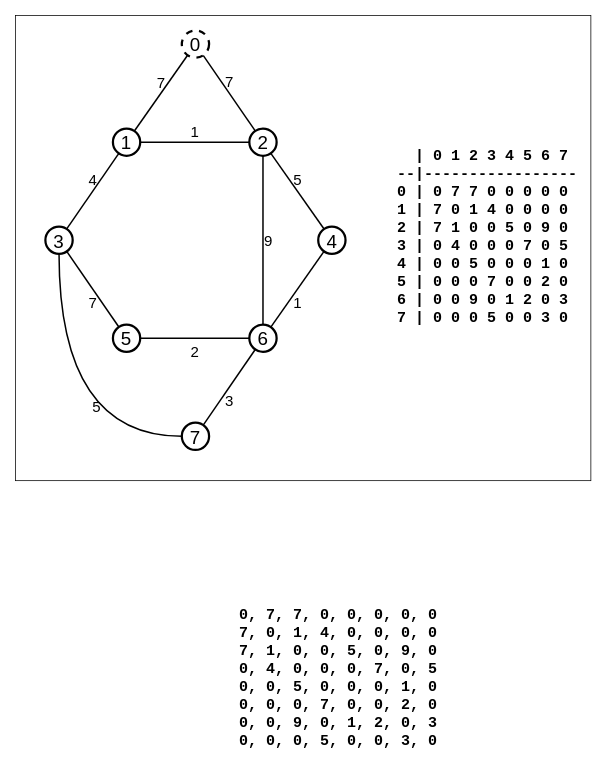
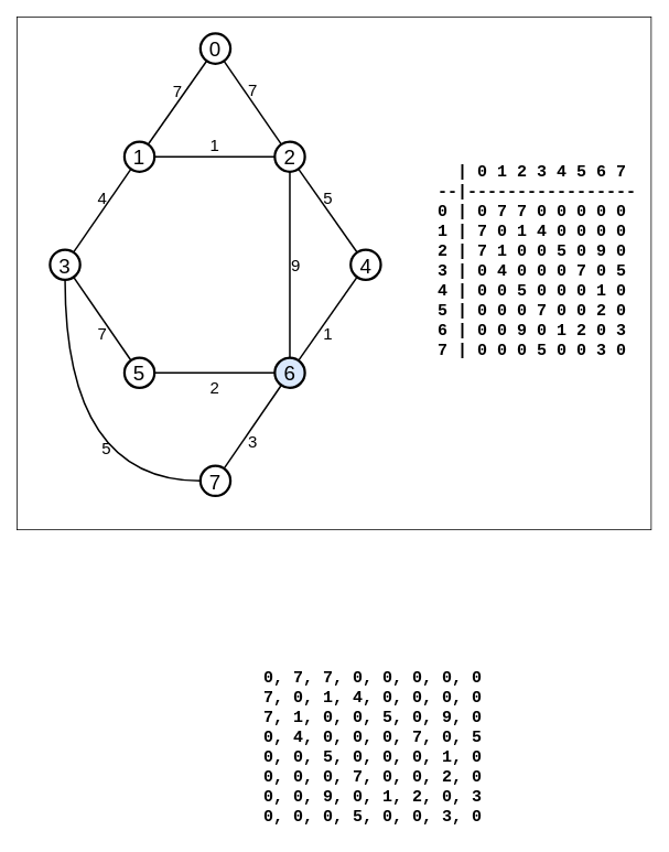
- <mxCell id="8" value="0" style="ellipse;whiteSpace=wrap;html=1;aspect=fixed;strokeWidth=3;fontSize=25;dashed=1;" vertex="1" parent="5"><mxGeometry x="181.818" width="36.364" height="36.364" as="geometry" /></mxCell>
+ <mxCell id="8" value="0" style="ellipse;whiteSpace=wrap;html=1;aspect=fixed;strokeWidth=3;fontSize=25;" vertex="1" parent="5"><mxGeometry x="181.818" width="36.364" height="36.364" as="geometry" /></mxCell>
- <mxCell id="15" value="6" style="ellipse;whiteSpace=wrap;html=1;aspect=fixed;strokeWidth=3;fontSize=25;" vertex="1" parent="5"><mxGeometry x="271.818" y="392" width="36.364" height="36.364" as="geometry" /></mxCell>
+ <mxCell id="15" value="6" style="ellipse;whiteSpace=wrap;html=1;aspect=fixed;strokeWidth=3;fontSize=25;fillColor=#dae8fc;" vertex="1" parent="5"><mxGeometry x="271.818" y="392" width="36.364" height="36.364" as="geometry" /></mxCell>
